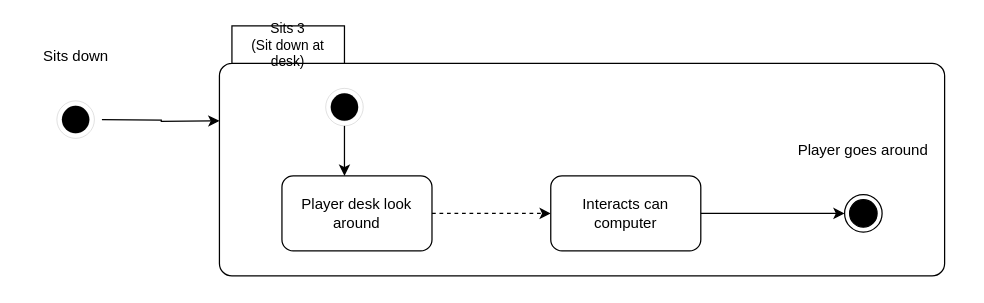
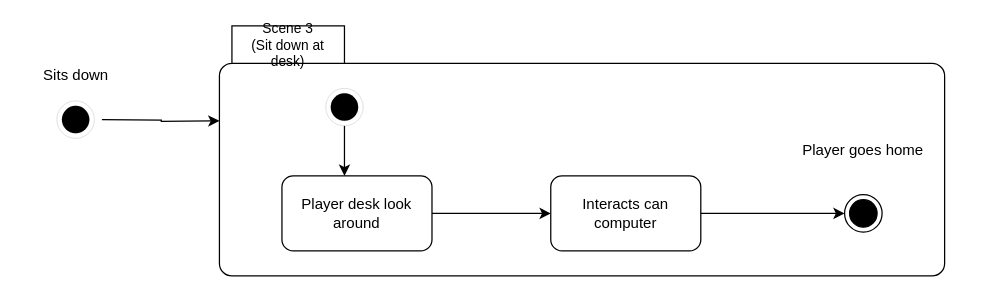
- <mxCell id="4" value="&lt;font style=&quot;font-size: 11px;&quot;&gt;Sits 3&lt;br&gt;&lt;/font&gt;&lt;div style=&quot;font-size: 11px;&quot;&gt;&lt;font style=&quot;font-size: 11px;&quot;&gt;(Sit down at desk)&lt;/font&gt;&lt;/div&gt;" style="shape=folder;align=center;verticalAlign=middle;fontStyle=0;tabWidth=100;tabHeight=30;tabPosition=left;html=1;boundedLbl=1;labelInHeader=1;rounded=1;absoluteArcSize=1;arcSize=10;whiteSpace=wrap;" parent="1" vertex="1"><mxGeometry x="175" y="20" width="580" height="200" as="geometry" /></mxCell>
+ <mxCell id="4" value="&lt;font style=&quot;font-size: 11px;&quot;&gt;Scene 3&lt;br&gt;&lt;/font&gt;&lt;div style=&quot;font-size: 11px;&quot;&gt;&lt;font style=&quot;font-size: 11px;&quot;&gt;(Sit down at desk)&lt;/font&gt;&lt;/div&gt;" style="shape=folder;align=center;verticalAlign=middle;fontStyle=0;tabWidth=100;tabHeight=30;tabPosition=left;html=1;boundedLbl=1;labelInHeader=1;rounded=1;absoluteArcSize=1;arcSize=10;whiteSpace=wrap;" parent="1" vertex="1"><mxGeometry x="175" y="20" width="580" height="200" as="geometry" /></mxCell>
- <mxCell id="3" value="Sits down" style="text;html=1;align=center;verticalAlign=middle;resizable=0;points=[];autosize=1;strokeColor=none;fillColor=none;" parent="1" vertex="1"><mxGeometry x="20" y="30" width="80" height="30" as="geometry" /></mxCell>
+ <mxCell id="3" value="Sits down" style="text;html=1;align=center;verticalAlign=middle;resizable=0;points=[];autosize=1;strokeColor=none;fillColor=none;" parent="1" vertex="1"><mxGeometry x="20" y="45" width="80" height="30" as="geometry" /></mxCell>
- <mxCell id="13" value="Player goes around" style="text;html=1;align=center;verticalAlign=middle;whiteSpace=wrap;rounded=0;" parent="1" vertex="1"><mxGeometry x="615" y="100" width="150" height="40" as="geometry" /></mxCell>
+ <mxCell id="13" value="Player goes home" style="text;html=1;align=center;verticalAlign=middle;whiteSpace=wrap;rounded=0;" parent="1" vertex="1"><mxGeometry x="615" y="100" width="150" height="40" as="geometry" /></mxCell>
- <mxCell id="7" style="edgeStyle=orthogonalEdgeStyle;rounded=0;orthogonalLoop=1;jettySize=auto;html=1;entryX=0;entryY=0.5;entryDx=0;entryDy=0;dashed=1;" parent="1" source="8" target="10" edge="1"><mxGeometry relative="1" as="geometry" /></mxCell>
+ <mxCell id="7" style="edgeStyle=orthogonalEdgeStyle;rounded=0;orthogonalLoop=1;jettySize=auto;html=1;entryX=0;entryY=0.5;entryDx=0;entryDy=0;" parent="1" source="8" target="10" edge="1"><mxGeometry relative="1" as="geometry" /></mxCell>
